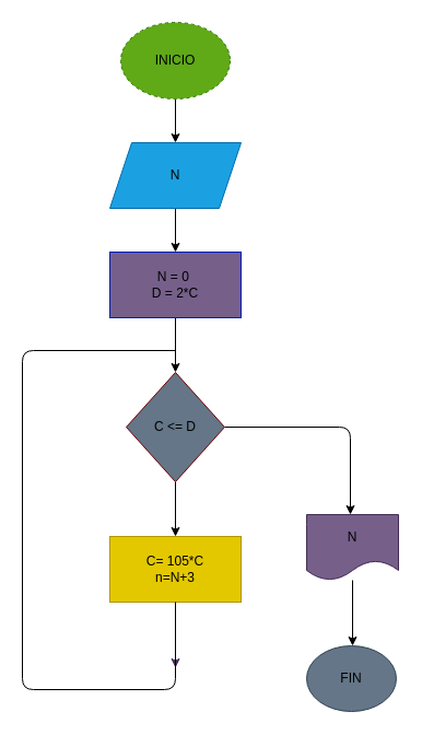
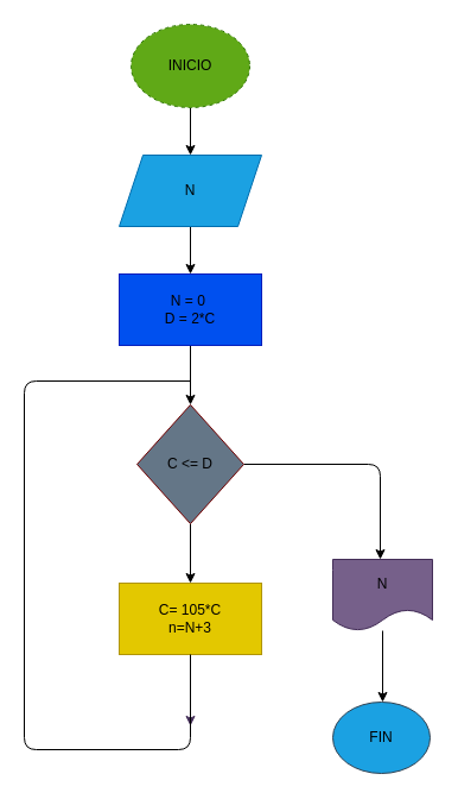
- <mxCell id="7" value="&lt;font color=&quot;#000000&quot;&gt;N = 0&amp;nbsp;&lt;br&gt;D = 2*C&lt;br&gt;&lt;/font&gt;" style="rounded=0;whiteSpace=wrap;html=1;fontColor=#ffffff;fillColor=#76608a;strokeColor=#001DBC;" parent="1" vertex="1"><mxGeometry x="100" y="230" width="120" height="60" as="geometry" /></mxCell>
+ <mxCell id="7" value="&lt;font color=&quot;#000000&quot;&gt;N = 0&amp;nbsp;&lt;br&gt;D = 2*C&lt;br&gt;&lt;/font&gt;" style="rounded=0;whiteSpace=wrap;html=1;fontColor=#ffffff;fillColor=#0050ef;strokeColor=#001DBC;" parent="1" vertex="1"><mxGeometry x="100" y="230" width="120" height="60" as="geometry" /></mxCell>
- <mxCell id="16" value="&lt;font color=&quot;#000000&quot;&gt;FIN&lt;/font&gt;" style="ellipse;whiteSpace=wrap;html=1;fontColor=#ffffff;fillColor=#647687;strokeColor=#314354;" parent="1" vertex="1"><mxGeometry x="280" y="590" width="82" height="60" as="geometry" /></mxCell>
+ <mxCell id="16" value="&lt;font color=&quot;#000000&quot;&gt;FIN&lt;/font&gt;" style="ellipse;whiteSpace=wrap;html=1;fontColor=#ffffff;fillColor=#1ba1e2;strokeColor=#314354;" parent="1" vertex="1"><mxGeometry x="280" y="590" width="82" height="60" as="geometry" /></mxCell>
